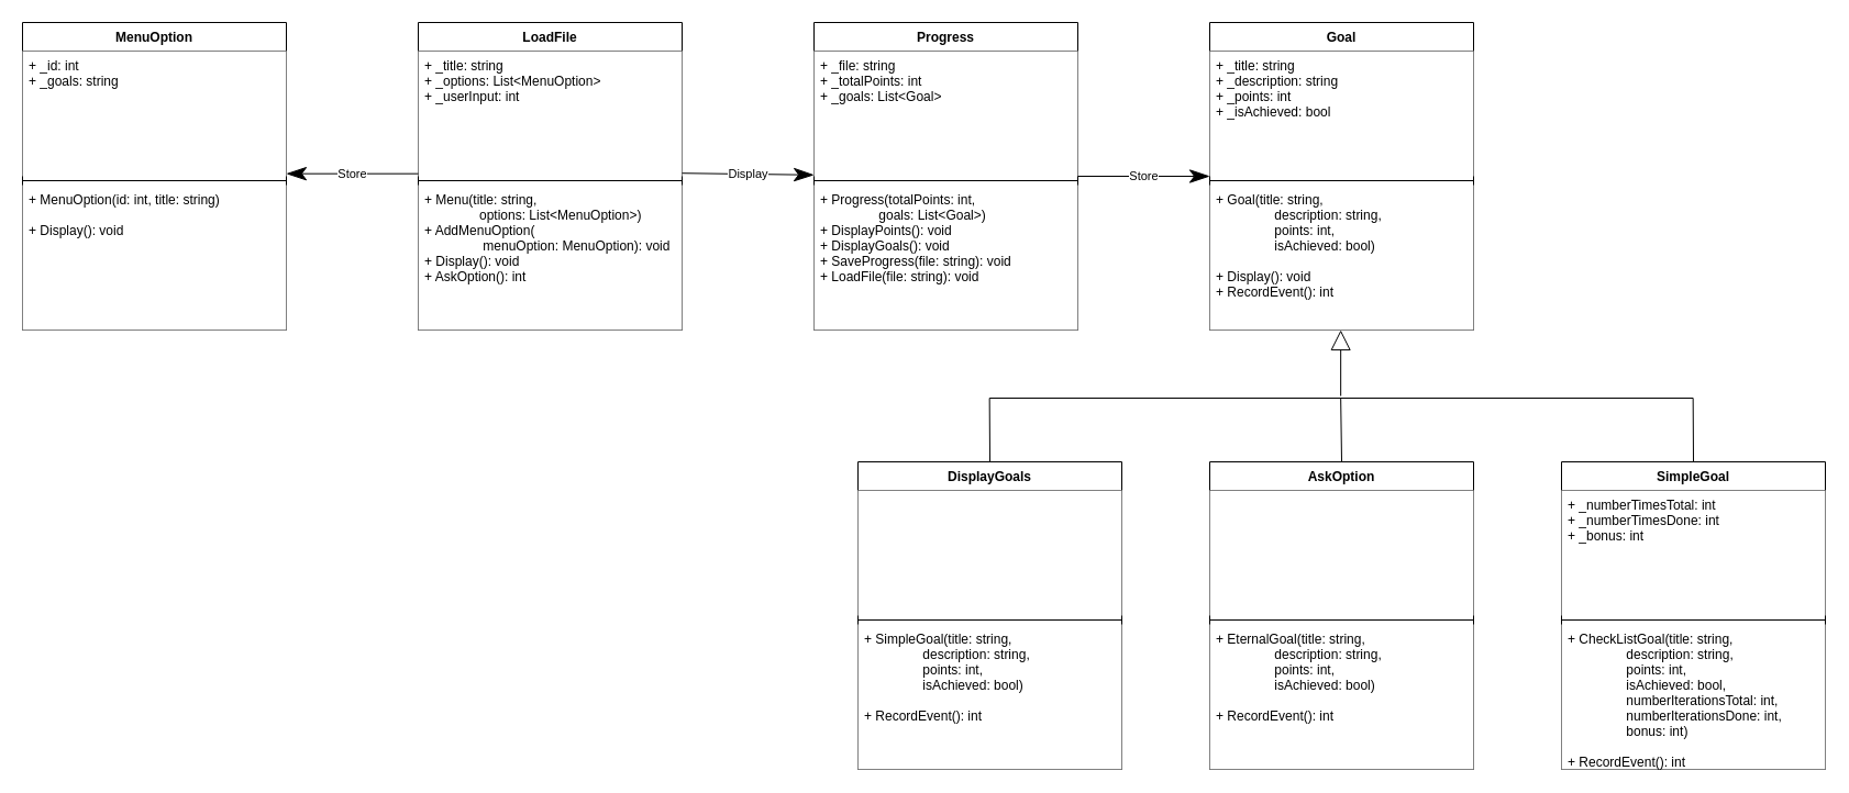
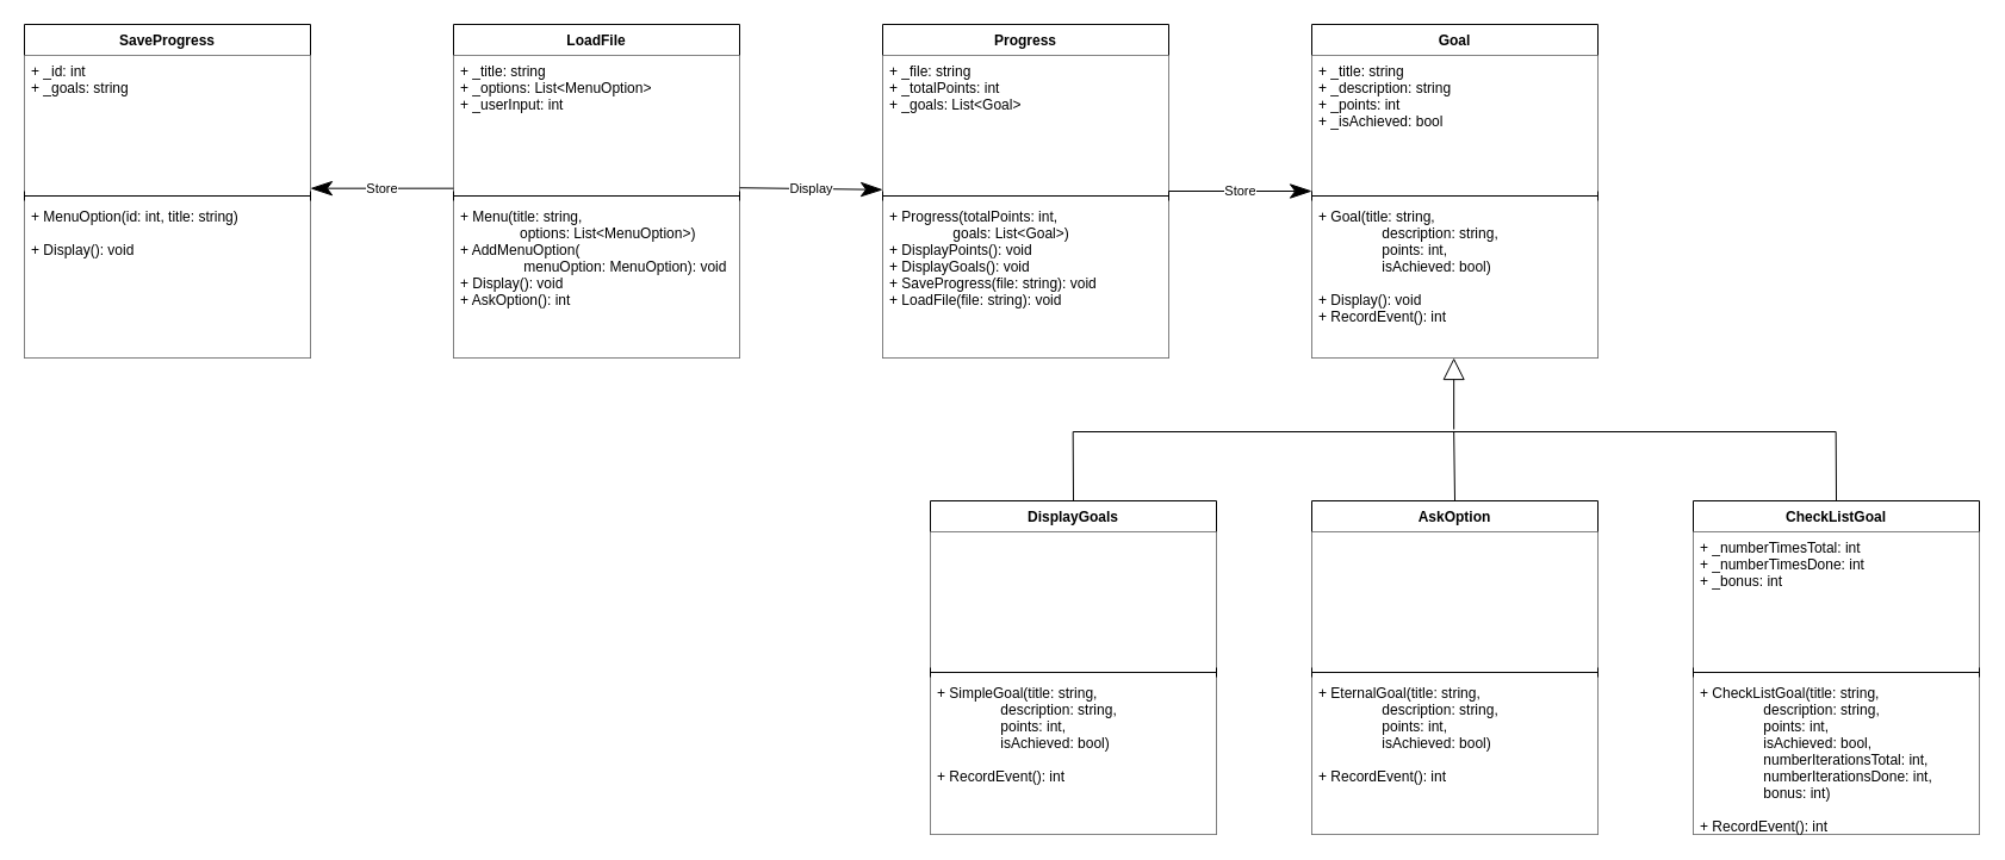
- <mxCell id="22" value="MenuOption" style="swimlane;fontStyle=1;align=center;verticalAlign=top;childLayout=stackLayout;horizontal=1;startSize=26;horizontalStack=0;resizeParent=1;resizeParentMax=0;resizeLast=0;collapsible=1;marginBottom=0;" parent="1" vertex="1"><mxGeometry x="20" y="20" width="240" height="280" as="geometry" /></mxCell>
+ <mxCell id="22" value="SaveProgress" style="swimlane;fontStyle=1;align=center;verticalAlign=top;childLayout=stackLayout;horizontal=1;startSize=26;horizontalStack=0;resizeParent=1;resizeParentMax=0;resizeLast=0;collapsible=1;marginBottom=0;" parent="1" vertex="1"><mxGeometry x="20" y="20" width="240" height="280" as="geometry" /></mxCell>
- <mxCell id="14" value="SimpleGoal" style="swimlane;fontStyle=1;align=center;verticalAlign=top;childLayout=stackLayout;horizontal=1;startSize=26;horizontalStack=0;resizeParent=1;resizeParentMax=0;resizeLast=0;collapsible=1;marginBottom=0;" parent="1" vertex="1"><mxGeometry x="1420" y="420" width="240" height="280" as="geometry" /></mxCell>
+ <mxCell id="14" value="CheckListGoal" style="swimlane;fontStyle=1;align=center;verticalAlign=top;childLayout=stackLayout;horizontal=1;startSize=26;horizontalStack=0;resizeParent=1;resizeParentMax=0;resizeLast=0;collapsible=1;marginBottom=0;" parent="1" vertex="1"><mxGeometry x="1420" y="420" width="240" height="280" as="geometry" /></mxCell>
